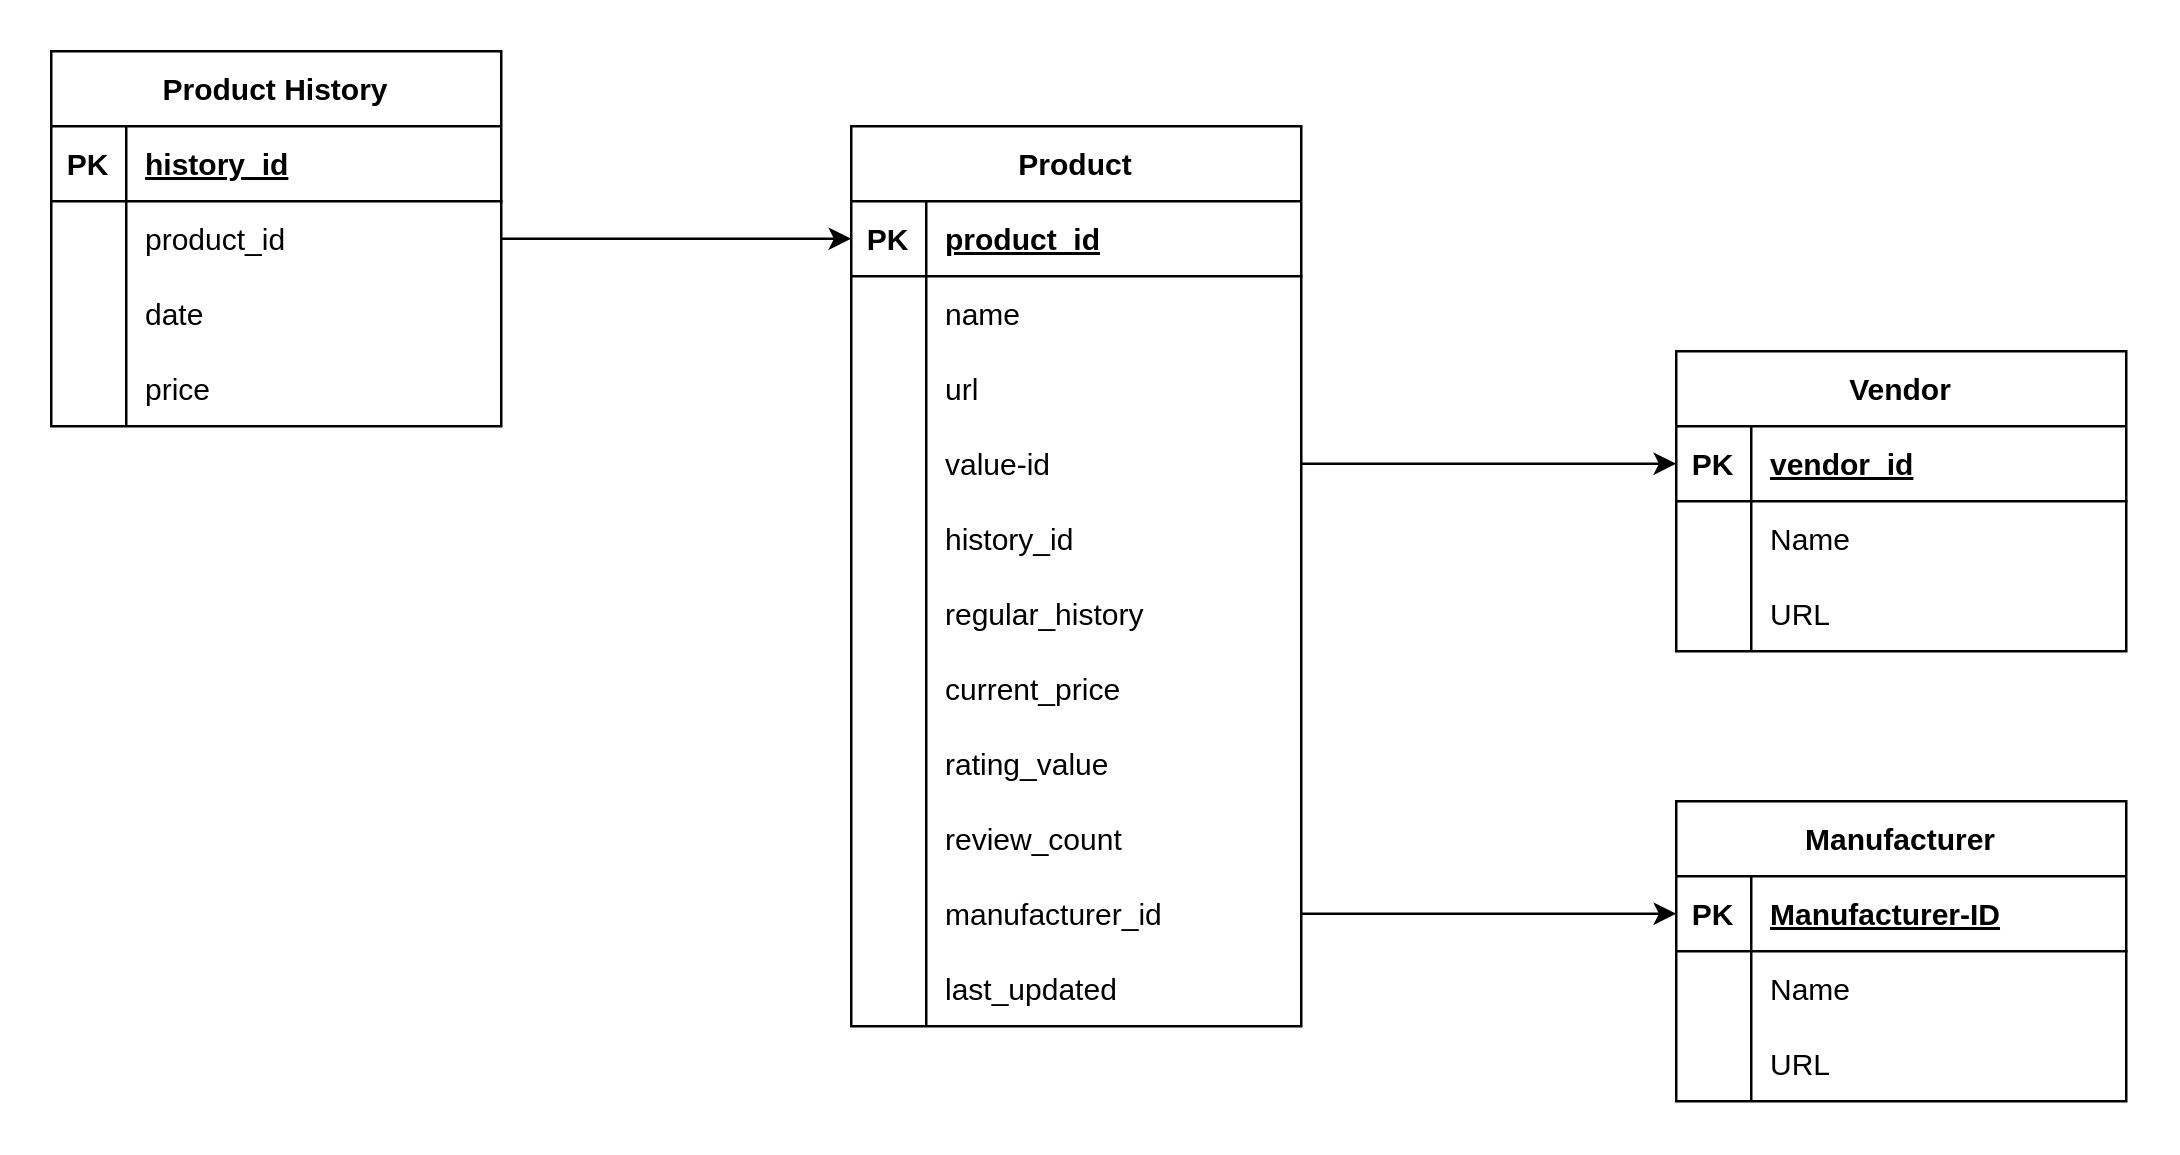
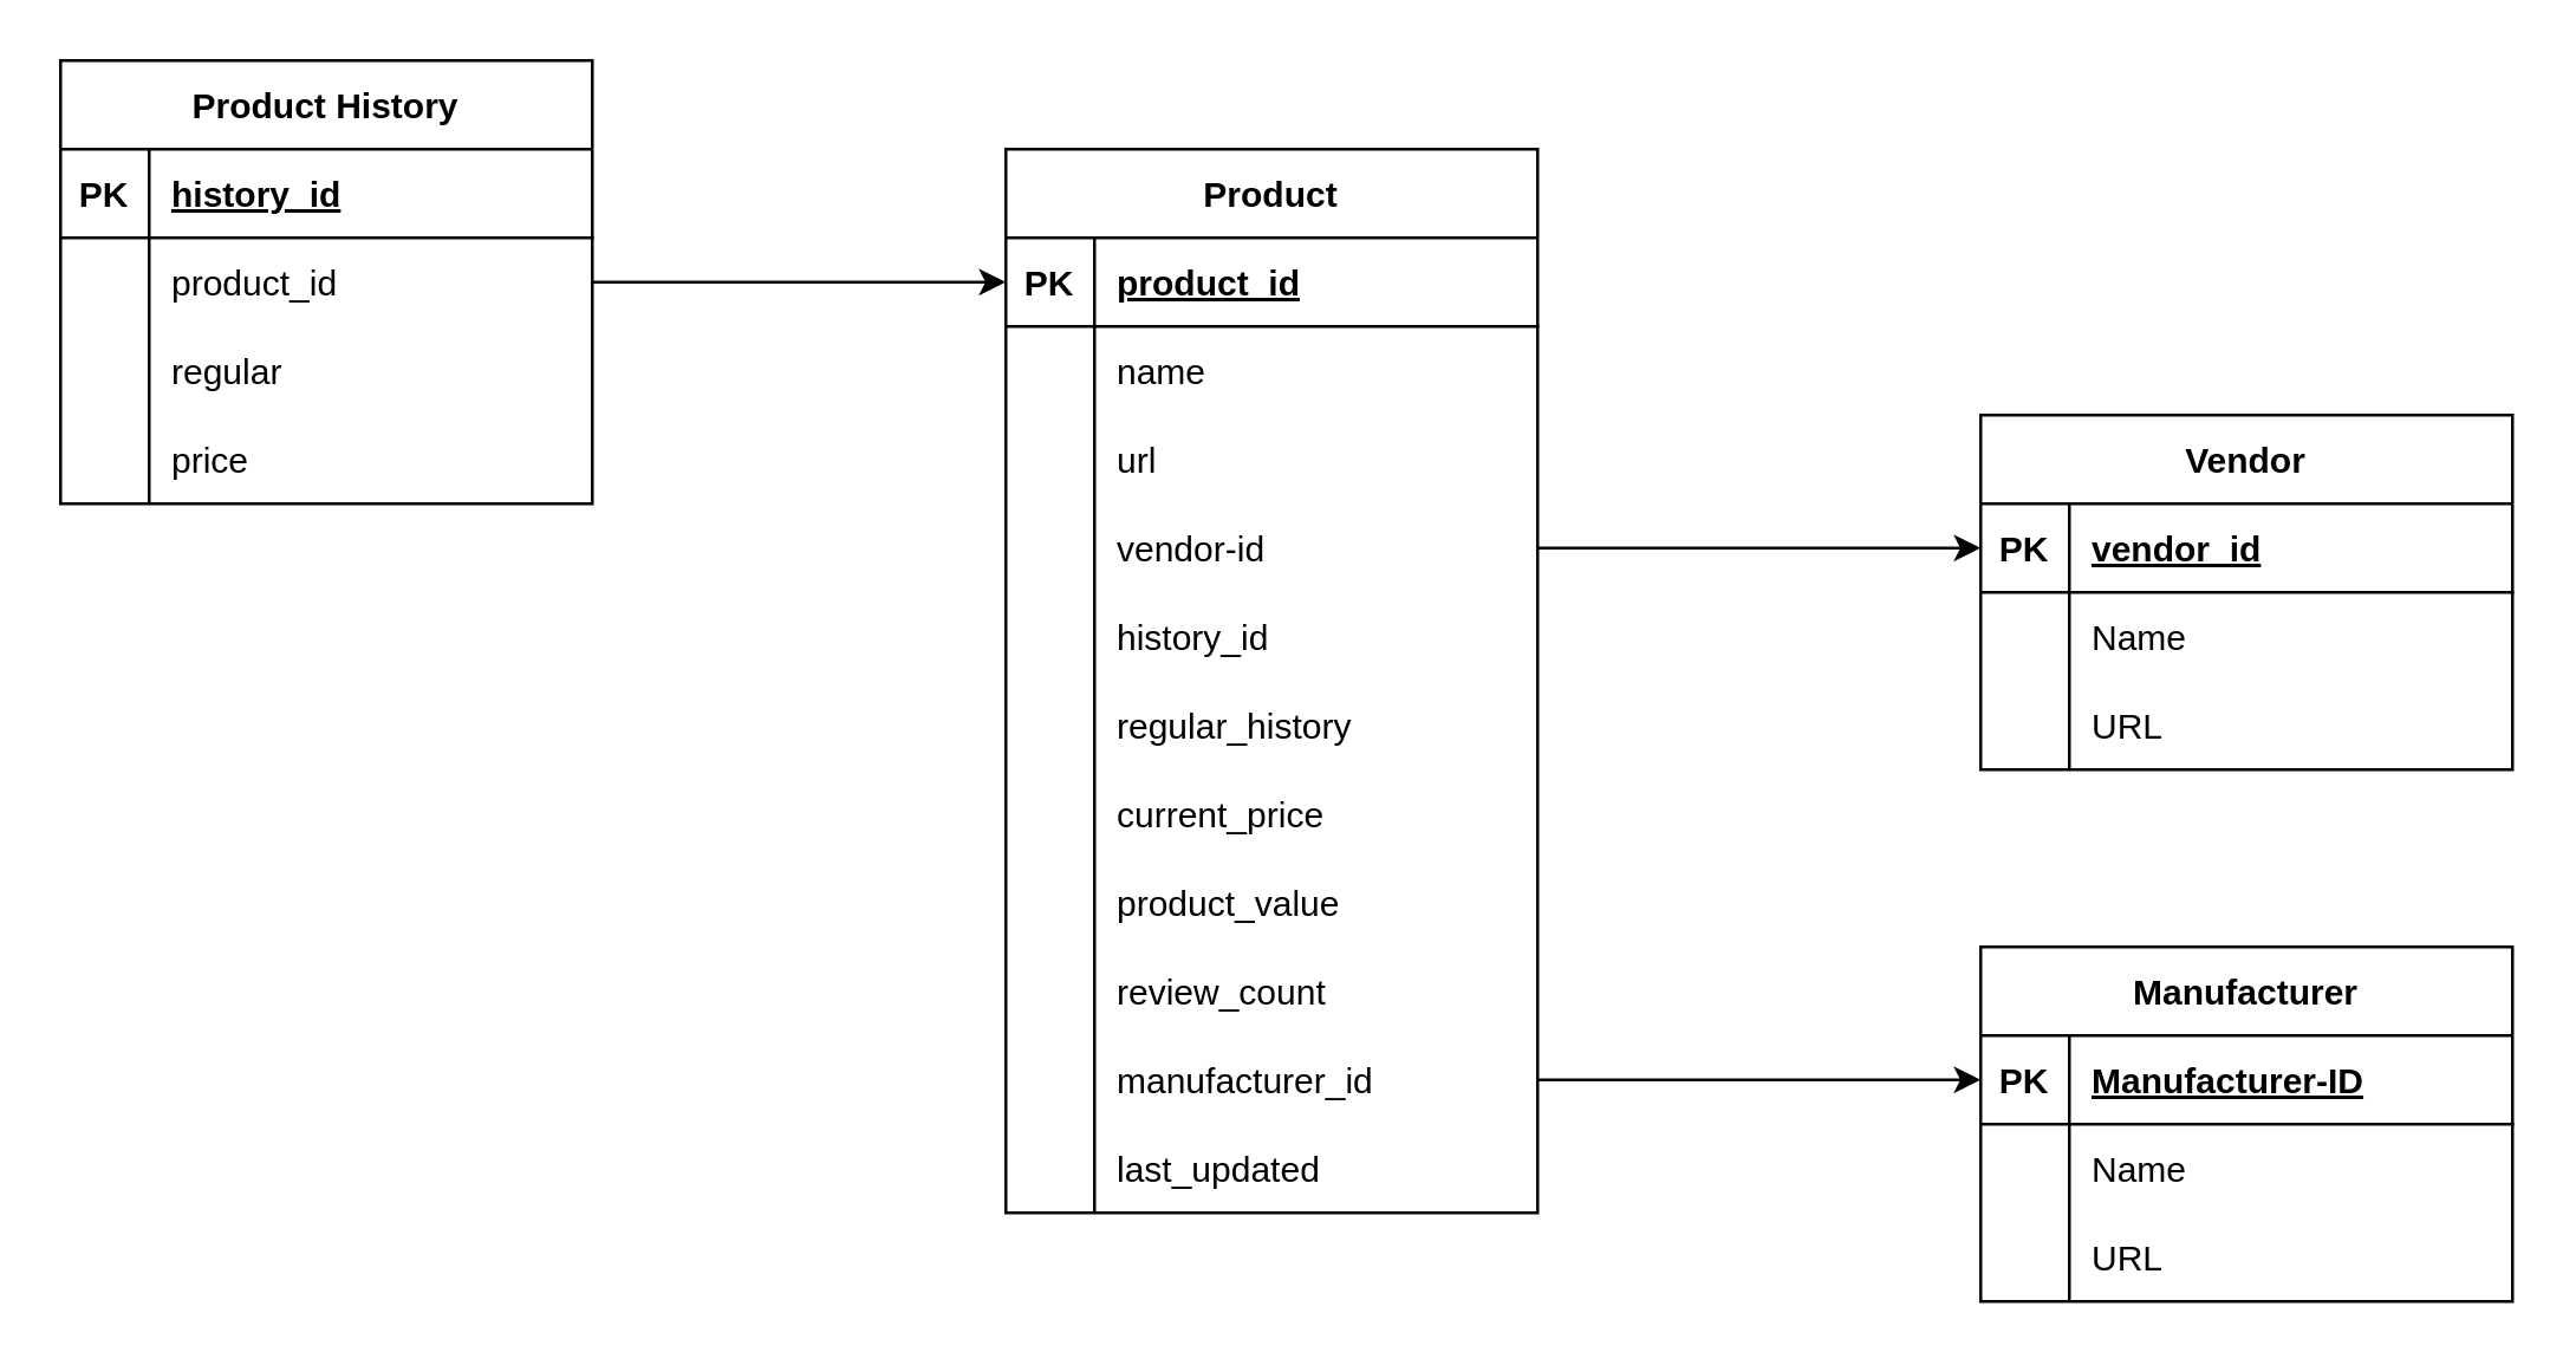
- <mxCell id="57" value="date" style="shape=partialRectangle;connectable=0;fillColor=none;top=0;left=0;bottom=0;right=0;align=left;spacingLeft=6;overflow=hidden;" parent="55" vertex="1"><mxGeometry x="30" width="150" height="30" as="geometry"><mxRectangle width="150" height="30" as="alternateBounds" /></mxGeometry></mxCell>
+ <mxCell id="57" value="regular" style="shape=partialRectangle;connectable=0;fillColor=none;top=0;left=0;bottom=0;right=0;align=left;spacingLeft=6;overflow=hidden;" parent="55" vertex="1"><mxGeometry x="30" width="150" height="30" as="geometry"><mxRectangle width="150" height="30" as="alternateBounds" /></mxGeometry></mxCell>
- <mxCell id="24" value="value-id" style="shape=partialRectangle;connectable=0;fillColor=none;top=0;left=0;bottom=0;right=0;align=left;spacingLeft=6;overflow=hidden;" parent="22" vertex="1"><mxGeometry x="30" width="150" height="30" as="geometry"><mxRectangle width="150" height="30" as="alternateBounds" /></mxGeometry></mxCell>
+ <mxCell id="24" value="vendor-id" style="shape=partialRectangle;connectable=0;fillColor=none;top=0;left=0;bottom=0;right=0;align=left;spacingLeft=6;overflow=hidden;" parent="22" vertex="1"><mxGeometry x="30" width="150" height="30" as="geometry"><mxRectangle width="150" height="30" as="alternateBounds" /></mxGeometry></mxCell>
- <mxCell id="36" value="rating_value    " style="shape=partialRectangle;connectable=0;fillColor=none;top=0;left=0;bottom=0;right=0;align=left;spacingLeft=6;overflow=hidden;" parent="34" vertex="1"><mxGeometry x="30" width="150" height="30" as="geometry"><mxRectangle width="150" height="30" as="alternateBounds" /></mxGeometry></mxCell>
+ <mxCell id="36" value="product_value    " style="shape=partialRectangle;connectable=0;fillColor=none;top=0;left=0;bottom=0;right=0;align=left;spacingLeft=6;overflow=hidden;" parent="34" vertex="1"><mxGeometry x="30" width="150" height="30" as="geometry"><mxRectangle width="150" height="30" as="alternateBounds" /></mxGeometry></mxCell>
